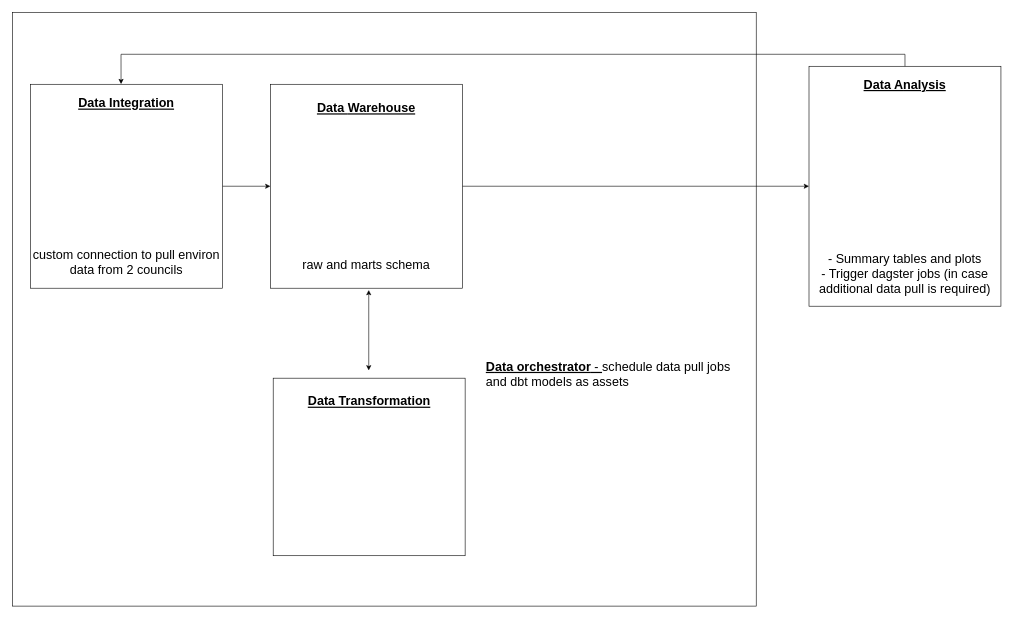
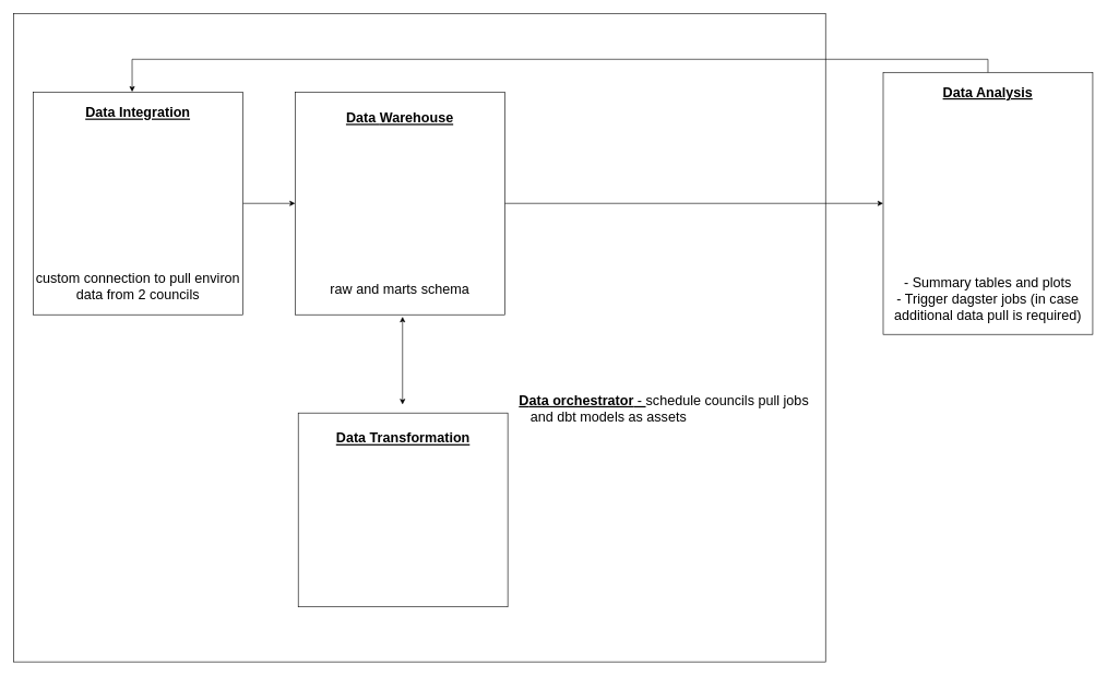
- <mxCell id="2" value="&lt;br&gt;&lt;b style=&quot;forced-color-adjust: none; font-size: 21px;&quot;&gt;&lt;u style=&quot;forced-color-adjust: none;&quot;&gt;&lt;font style=&quot;forced-color-adjust: none; font-size: 21px;&quot;&gt;&lt;br&gt;&lt;/font&gt;&lt;/u&gt;&lt;/b&gt;&lt;div&gt;&lt;b style=&quot;forced-color-adjust: none; font-size: 21px;&quot;&gt;&lt;u style=&quot;forced-color-adjust: none;&quot;&gt;&lt;font style=&quot;forced-color-adjust: none; font-size: 21px;&quot;&gt;&lt;br&gt;&lt;/font&gt;&lt;/u&gt;&lt;/b&gt;&lt;/div&gt;&lt;div&gt;&lt;b style=&quot;forced-color-adjust: none; font-size: 21px;&quot;&gt;&lt;u style=&quot;forced-color-adjust: none;&quot;&gt;&lt;font style=&quot;forced-color-adjust: none; font-size: 21px;&quot;&gt;&lt;br&gt;&lt;/font&gt;&lt;/u&gt;&lt;/b&gt;&lt;/div&gt;&lt;div&gt;&lt;b style=&quot;forced-color-adjust: none; font-size: 21px;&quot;&gt;&lt;u style=&quot;forced-color-adjust: none;&quot;&gt;&lt;font style=&quot;forced-color-adjust: none; font-size: 21px;&quot;&gt;&lt;br&gt;&lt;/font&gt;&lt;/u&gt;&lt;/b&gt;&lt;/div&gt;&lt;div&gt;&lt;b style=&quot;forced-color-adjust: none; font-size: 21px;&quot;&gt;&lt;u style=&quot;forced-color-adjust: none;&quot;&gt;&lt;font style=&quot;forced-color-adjust: none; font-size: 21px;&quot;&gt;&lt;br&gt;&lt;/font&gt;&lt;/u&gt;&lt;/b&gt;&lt;/div&gt;&lt;div&gt;&lt;b style=&quot;forced-color-adjust: none; font-size: 21px;&quot;&gt;&lt;u style=&quot;forced-color-adjust: none;&quot;&gt;&lt;font style=&quot;forced-color-adjust: none; font-size: 21px;&quot;&gt;&lt;br&gt;&lt;/font&gt;&lt;/u&gt;&lt;/b&gt;&lt;/div&gt;&lt;div&gt;&lt;b style=&quot;forced-color-adjust: none; font-size: 21px;&quot;&gt;&lt;u style=&quot;forced-color-adjust: none;&quot;&gt;&lt;font style=&quot;forced-color-adjust: none; font-size: 21px;&quot;&gt;&lt;br&gt;&lt;/font&gt;&lt;/u&gt;&lt;/b&gt;&lt;/div&gt;&lt;div&gt;&lt;b style=&quot;forced-color-adjust: none; font-size: 21px;&quot;&gt;&lt;u style=&quot;forced-color-adjust: none;&quot;&gt;&lt;font style=&quot;forced-color-adjust: none; font-size: 21px;&quot;&gt;&lt;br&gt;&lt;/font&gt;&lt;/u&gt;&lt;/b&gt;&lt;/div&gt;&lt;div&gt;&lt;b style=&quot;forced-color-adjust: none; font-size: 21px;&quot;&gt;&lt;u style=&quot;forced-color-adjust: none;&quot;&gt;&lt;font style=&quot;forced-color-adjust: none; font-size: 21px;&quot;&gt;&lt;br&gt;&lt;/font&gt;&lt;/u&gt;&lt;/b&gt;&lt;/div&gt;&lt;div&gt;&lt;b style=&quot;forced-color-adjust: none; font-size: 21px;&quot;&gt;&lt;u style=&quot;forced-color-adjust: none;&quot;&gt;&lt;font style=&quot;forced-color-adjust: none; font-size: 21px;&quot;&gt;&lt;br&gt;&lt;/font&gt;&lt;/u&gt;&lt;/b&gt;&lt;/div&gt;&lt;div&gt;&lt;b style=&quot;forced-color-adjust: none; font-size: 21px;&quot;&gt;&lt;u style=&quot;forced-color-adjust: none;&quot;&gt;&lt;font style=&quot;forced-color-adjust: none; font-size: 21px;&quot;&gt;&lt;br&gt;&lt;/font&gt;&lt;/u&gt;&lt;/b&gt;&lt;/div&gt;&lt;div&gt;&lt;span style=&quot;forced-color-adjust: none; font-size: 21px;&quot;&gt;&lt;span style=&quot;forced-color-adjust: none;&quot;&gt;&lt;font style=&quot;forced-color-adjust: none; font-size: 21px;&quot;&gt;&lt;span style=&quot;font-weight: bold; text-decoration-line: underline; white-space: pre;&quot;&gt;&#09;&lt;/span&gt;&lt;span style=&quot;font-weight: bold; text-decoration-line: underline; white-space: pre;&quot;&gt;&#09;&lt;/span&gt;&lt;span style=&quot;font-weight: bold; text-decoration-line: underline; white-space: pre;&quot;&gt;&#09;&lt;/span&gt;&lt;span style=&quot;font-weight: bold; text-decoration-line: underline; white-space: pre;&quot;&gt;&#09;&lt;/span&gt;&lt;span style=&quot;font-weight: bold; text-decoration-line: underline; white-space: pre;&quot;&gt;&#09;&lt;/span&gt;&lt;span style=&quot;font-weight: bold; text-decoration-line: underline; white-space: pre;&quot;&gt;&#09;&lt;/span&gt;&lt;span style=&quot;font-weight: bold; text-decoration-line: underline; white-space: pre;&quot;&gt;&#09;&lt;/span&gt;&lt;span style=&quot;font-weight: bold; text-decoration-line: underline; white-space: pre;&quot;&gt;&#09;&lt;/span&gt;&lt;span style=&quot;font-weight: bold; text-decoration-line: underline; white-space: pre;&quot;&gt;&#09;&lt;/span&gt;&lt;span style=&quot;font-weight: bold; text-decoration-line: underline; white-space: pre;&quot;&gt;&#09;&lt;/span&gt;&lt;span style=&quot;font-weight: bold; text-decoration-line: underline; white-space: pre;&quot;&gt;&#09;&lt;/span&gt;&lt;span style=&quot;font-weight: bold; text-decoration-line: underline; white-space: pre;&quot;&gt;&#09;&lt;/span&gt;&lt;span style=&quot;font-weight: bold; text-decoration-line: underline; white-space: pre;&quot;&gt;&#09;&lt;/span&gt;&lt;span style=&quot;font-weight: bold; text-decoration-line: underline; white-space: pre;&quot;&gt;&#09;&lt;span style=&quot;white-space: pre;&quot;&gt;&#09;&lt;/span&gt;&lt;span style=&quot;white-space: pre;&quot;&gt;&#09;&lt;/span&gt;D&lt;/span&gt;&lt;u style=&quot;font-weight: bold;&quot;&gt;ata orchestrator&lt;/u&gt;&lt;u style=&quot;&quot;&gt; - &lt;/u&gt;schedule data pull jobs &lt;span style=&quot;white-space: pre;&quot;&gt;&#09;&lt;/span&gt;&lt;span style=&quot;white-space: pre;&quot;&gt;&#09;&lt;/span&gt;&lt;span style=&quot;white-space: pre;&quot;&gt;&#09;&lt;/span&gt;&lt;span style=&quot;white-space: pre;&quot;&gt;&#09;&lt;/span&gt;&lt;span style=&quot;white-space: pre;&quot;&gt;&#09;&lt;/span&gt;&lt;span style=&quot;white-space: pre;&quot;&gt;&#09;&lt;/span&gt;&lt;span style=&quot;white-space: pre;&quot;&gt;&#09;&lt;/span&gt;&lt;span style=&quot;white-space: pre;&quot;&gt;&#09;&lt;/span&gt;&lt;span style=&quot;white-space: pre;&quot;&gt;&#09;&lt;/span&gt;&lt;span style=&quot;white-space: pre;&quot;&gt;&#09;&lt;/span&gt;&lt;span style=&quot;white-space: pre;&quot;&gt;&#09;&lt;span style=&quot;white-space: pre;&quot;&gt;&#09;&lt;/span&gt; &lt;/span&gt;&amp;nbsp; and dbt models as assets&lt;/font&gt;&lt;/span&gt;&lt;/span&gt;&lt;div style=&quot;forced-color-adjust: none; font-size: 21px;&quot;&gt;&lt;br style=&quot;forced-color-adjust: none; color: rgb(0, 0, 0); font-family: Helvetica; font-size: 21px; font-style: normal; font-variant-ligatures: normal; font-variant-caps: normal; font-weight: 400; letter-spacing: normal; orphans: 2; text-align: center; text-indent: 0px; text-transform: none; widows: 2; word-spacing: 0px; -webkit-text-stroke-width: 0px; white-space: normal; background-color: rgb(251, 251, 251); text-decoration-thickness: initial; text-decoration-style: initial; text-decoration-color: initial;&quot;&gt;&lt;br&gt;&lt;br&gt;&lt;/div&gt;&lt;/div&gt;" style="rounded=0;whiteSpace=wrap;html=1;" vertex="1" parent="1"><mxGeometry x="20" y="20" width="1240" height="990" as="geometry" /></mxCell>
+ <mxCell id="2" value="&lt;br&gt;&lt;b style=&quot;forced-color-adjust: none; font-size: 21px;&quot;&gt;&lt;u style=&quot;forced-color-adjust: none;&quot;&gt;&lt;font style=&quot;forced-color-adjust: none; font-size: 21px;&quot;&gt;&lt;br&gt;&lt;/font&gt;&lt;/u&gt;&lt;/b&gt;&lt;div&gt;&lt;b style=&quot;forced-color-adjust: none; font-size: 21px;&quot;&gt;&lt;u style=&quot;forced-color-adjust: none;&quot;&gt;&lt;font style=&quot;forced-color-adjust: none; font-size: 21px;&quot;&gt;&lt;br&gt;&lt;/font&gt;&lt;/u&gt;&lt;/b&gt;&lt;/div&gt;&lt;div&gt;&lt;b style=&quot;forced-color-adjust: none; font-size: 21px;&quot;&gt;&lt;u style=&quot;forced-color-adjust: none;&quot;&gt;&lt;font style=&quot;forced-color-adjust: none; font-size: 21px;&quot;&gt;&lt;br&gt;&lt;/font&gt;&lt;/u&gt;&lt;/b&gt;&lt;/div&gt;&lt;div&gt;&lt;b style=&quot;forced-color-adjust: none; font-size: 21px;&quot;&gt;&lt;u style=&quot;forced-color-adjust: none;&quot;&gt;&lt;font style=&quot;forced-color-adjust: none; font-size: 21px;&quot;&gt;&lt;br&gt;&lt;/font&gt;&lt;/u&gt;&lt;/b&gt;&lt;/div&gt;&lt;div&gt;&lt;b style=&quot;forced-color-adjust: none; font-size: 21px;&quot;&gt;&lt;u style=&quot;forced-color-adjust: none;&quot;&gt;&lt;font style=&quot;forced-color-adjust: none; font-size: 21px;&quot;&gt;&lt;br&gt;&lt;/font&gt;&lt;/u&gt;&lt;/b&gt;&lt;/div&gt;&lt;div&gt;&lt;b style=&quot;forced-color-adjust: none; font-size: 21px;&quot;&gt;&lt;u style=&quot;forced-color-adjust: none;&quot;&gt;&lt;font style=&quot;forced-color-adjust: none; font-size: 21px;&quot;&gt;&lt;br&gt;&lt;/font&gt;&lt;/u&gt;&lt;/b&gt;&lt;/div&gt;&lt;div&gt;&lt;b style=&quot;forced-color-adjust: none; font-size: 21px;&quot;&gt;&lt;u style=&quot;forced-color-adjust: none;&quot;&gt;&lt;font style=&quot;forced-color-adjust: none; font-size: 21px;&quot;&gt;&lt;br&gt;&lt;/font&gt;&lt;/u&gt;&lt;/b&gt;&lt;/div&gt;&lt;div&gt;&lt;b style=&quot;forced-color-adjust: none; font-size: 21px;&quot;&gt;&lt;u style=&quot;forced-color-adjust: none;&quot;&gt;&lt;font style=&quot;forced-color-adjust: none; font-size: 21px;&quot;&gt;&lt;br&gt;&lt;/font&gt;&lt;/u&gt;&lt;/b&gt;&lt;/div&gt;&lt;div&gt;&lt;b style=&quot;forced-color-adjust: none; font-size: 21px;&quot;&gt;&lt;u style=&quot;forced-color-adjust: none;&quot;&gt;&lt;font style=&quot;forced-color-adjust: none; font-size: 21px;&quot;&gt;&lt;br&gt;&lt;/font&gt;&lt;/u&gt;&lt;/b&gt;&lt;/div&gt;&lt;div&gt;&lt;b style=&quot;forced-color-adjust: none; font-size: 21px;&quot;&gt;&lt;u style=&quot;forced-color-adjust: none;&quot;&gt;&lt;font style=&quot;forced-color-adjust: none; font-size: 21px;&quot;&gt;&lt;br&gt;&lt;/font&gt;&lt;/u&gt;&lt;/b&gt;&lt;/div&gt;&lt;div&gt;&lt;b style=&quot;forced-color-adjust: none; font-size: 21px;&quot;&gt;&lt;u style=&quot;forced-color-adjust: none;&quot;&gt;&lt;font style=&quot;forced-color-adjust: none; font-size: 21px;&quot;&gt;&lt;br&gt;&lt;/font&gt;&lt;/u&gt;&lt;/b&gt;&lt;/div&gt;&lt;div&gt;&lt;span style=&quot;forced-color-adjust: none; font-size: 21px;&quot;&gt;&lt;span style=&quot;forced-color-adjust: none;&quot;&gt;&lt;font style=&quot;forced-color-adjust: none; font-size: 21px;&quot;&gt;&lt;span style=&quot;font-weight: bold; text-decoration-line: underline; white-space: pre;&quot;&gt;&#09;&lt;/span&gt;&lt;span style=&quot;font-weight: bold; text-decoration-line: underline; white-space: pre;&quot;&gt;&#09;&lt;/span&gt;&lt;span style=&quot;font-weight: bold; text-decoration-line: underline; white-space: pre;&quot;&gt;&#09;&lt;/span&gt;&lt;span style=&quot;font-weight: bold; text-decoration-line: underline; white-space: pre;&quot;&gt;&#09;&lt;/span&gt;&lt;span style=&quot;font-weight: bold; text-decoration-line: underline; white-space: pre;&quot;&gt;&#09;&lt;/span&gt;&lt;span style=&quot;font-weight: bold; text-decoration-line: underline; white-space: pre;&quot;&gt;&#09;&lt;/span&gt;&lt;span style=&quot;font-weight: bold; text-decoration-line: underline; white-space: pre;&quot;&gt;&#09;&lt;/span&gt;&lt;span style=&quot;font-weight: bold; text-decoration-line: underline; white-space: pre;&quot;&gt;&#09;&lt;/span&gt;&lt;span style=&quot;font-weight: bold; text-decoration-line: underline; white-space: pre;&quot;&gt;&#09;&lt;/span&gt;&lt;span style=&quot;font-weight: bold; text-decoration-line: underline; white-space: pre;&quot;&gt;&#09;&lt;/span&gt;&lt;span style=&quot;font-weight: bold; text-decoration-line: underline; white-space: pre;&quot;&gt;&#09;&lt;/span&gt;&lt;span style=&quot;font-weight: bold; text-decoration-line: underline; white-space: pre;&quot;&gt;&#09;&lt;/span&gt;&lt;span style=&quot;font-weight: bold; text-decoration-line: underline; white-space: pre;&quot;&gt;&#09;&lt;/span&gt;&lt;span style=&quot;font-weight: bold; text-decoration-line: underline; white-space: pre;&quot;&gt;&#09;&lt;span style=&quot;white-space: pre;&quot;&gt;&#09;&lt;/span&gt;&lt;span style=&quot;white-space: pre;&quot;&gt;&#09;&lt;/span&gt;D&lt;/span&gt;&lt;u style=&quot;font-weight: bold;&quot;&gt;ata orchestrator&lt;/u&gt;&lt;u style=&quot;&quot;&gt; - &lt;/u&gt;schedule councils pull jobs &lt;span style=&quot;white-space: pre;&quot;&gt;&#09;&lt;/span&gt;&lt;span style=&quot;white-space: pre;&quot;&gt;&#09;&lt;/span&gt;&lt;span style=&quot;white-space: pre;&quot;&gt;&#09;&lt;/span&gt;&lt;span style=&quot;white-space: pre;&quot;&gt;&#09;&lt;/span&gt;&lt;span style=&quot;white-space: pre;&quot;&gt;&#09;&lt;/span&gt;&lt;span style=&quot;white-space: pre;&quot;&gt;&#09;&lt;/span&gt;&lt;span style=&quot;white-space: pre;&quot;&gt;&#09;&lt;/span&gt;&lt;span style=&quot;white-space: pre;&quot;&gt;&#09;&lt;/span&gt;&lt;span style=&quot;white-space: pre;&quot;&gt;&#09;&lt;/span&gt;&lt;span style=&quot;white-space: pre;&quot;&gt;&#09;&lt;/span&gt;&lt;span style=&quot;white-space: pre;&quot;&gt;&#09;&lt;span style=&quot;white-space: pre;&quot;&gt;&#09;&lt;/span&gt; &lt;/span&gt;&amp;nbsp; and dbt models as assets&lt;/font&gt;&lt;/span&gt;&lt;/span&gt;&lt;div style=&quot;forced-color-adjust: none; font-size: 21px;&quot;&gt;&lt;br style=&quot;forced-color-adjust: none; color: rgb(0, 0, 0); font-family: Helvetica; font-size: 21px; font-style: normal; font-variant-ligatures: normal; font-variant-caps: normal; font-weight: 400; letter-spacing: normal; orphans: 2; text-align: center; text-indent: 0px; text-transform: none; widows: 2; word-spacing: 0px; -webkit-text-stroke-width: 0px; white-space: normal; background-color: rgb(251, 251, 251); text-decoration-thickness: initial; text-decoration-style: initial; text-decoration-color: initial;&quot;&gt;&lt;br&gt;&lt;br&gt;&lt;/div&gt;&lt;/div&gt;" style="rounded=0;whiteSpace=wrap;html=1;" vertex="1" parent="1"><mxGeometry x="20" y="20" width="1240" height="990" as="geometry" /></mxCell>
